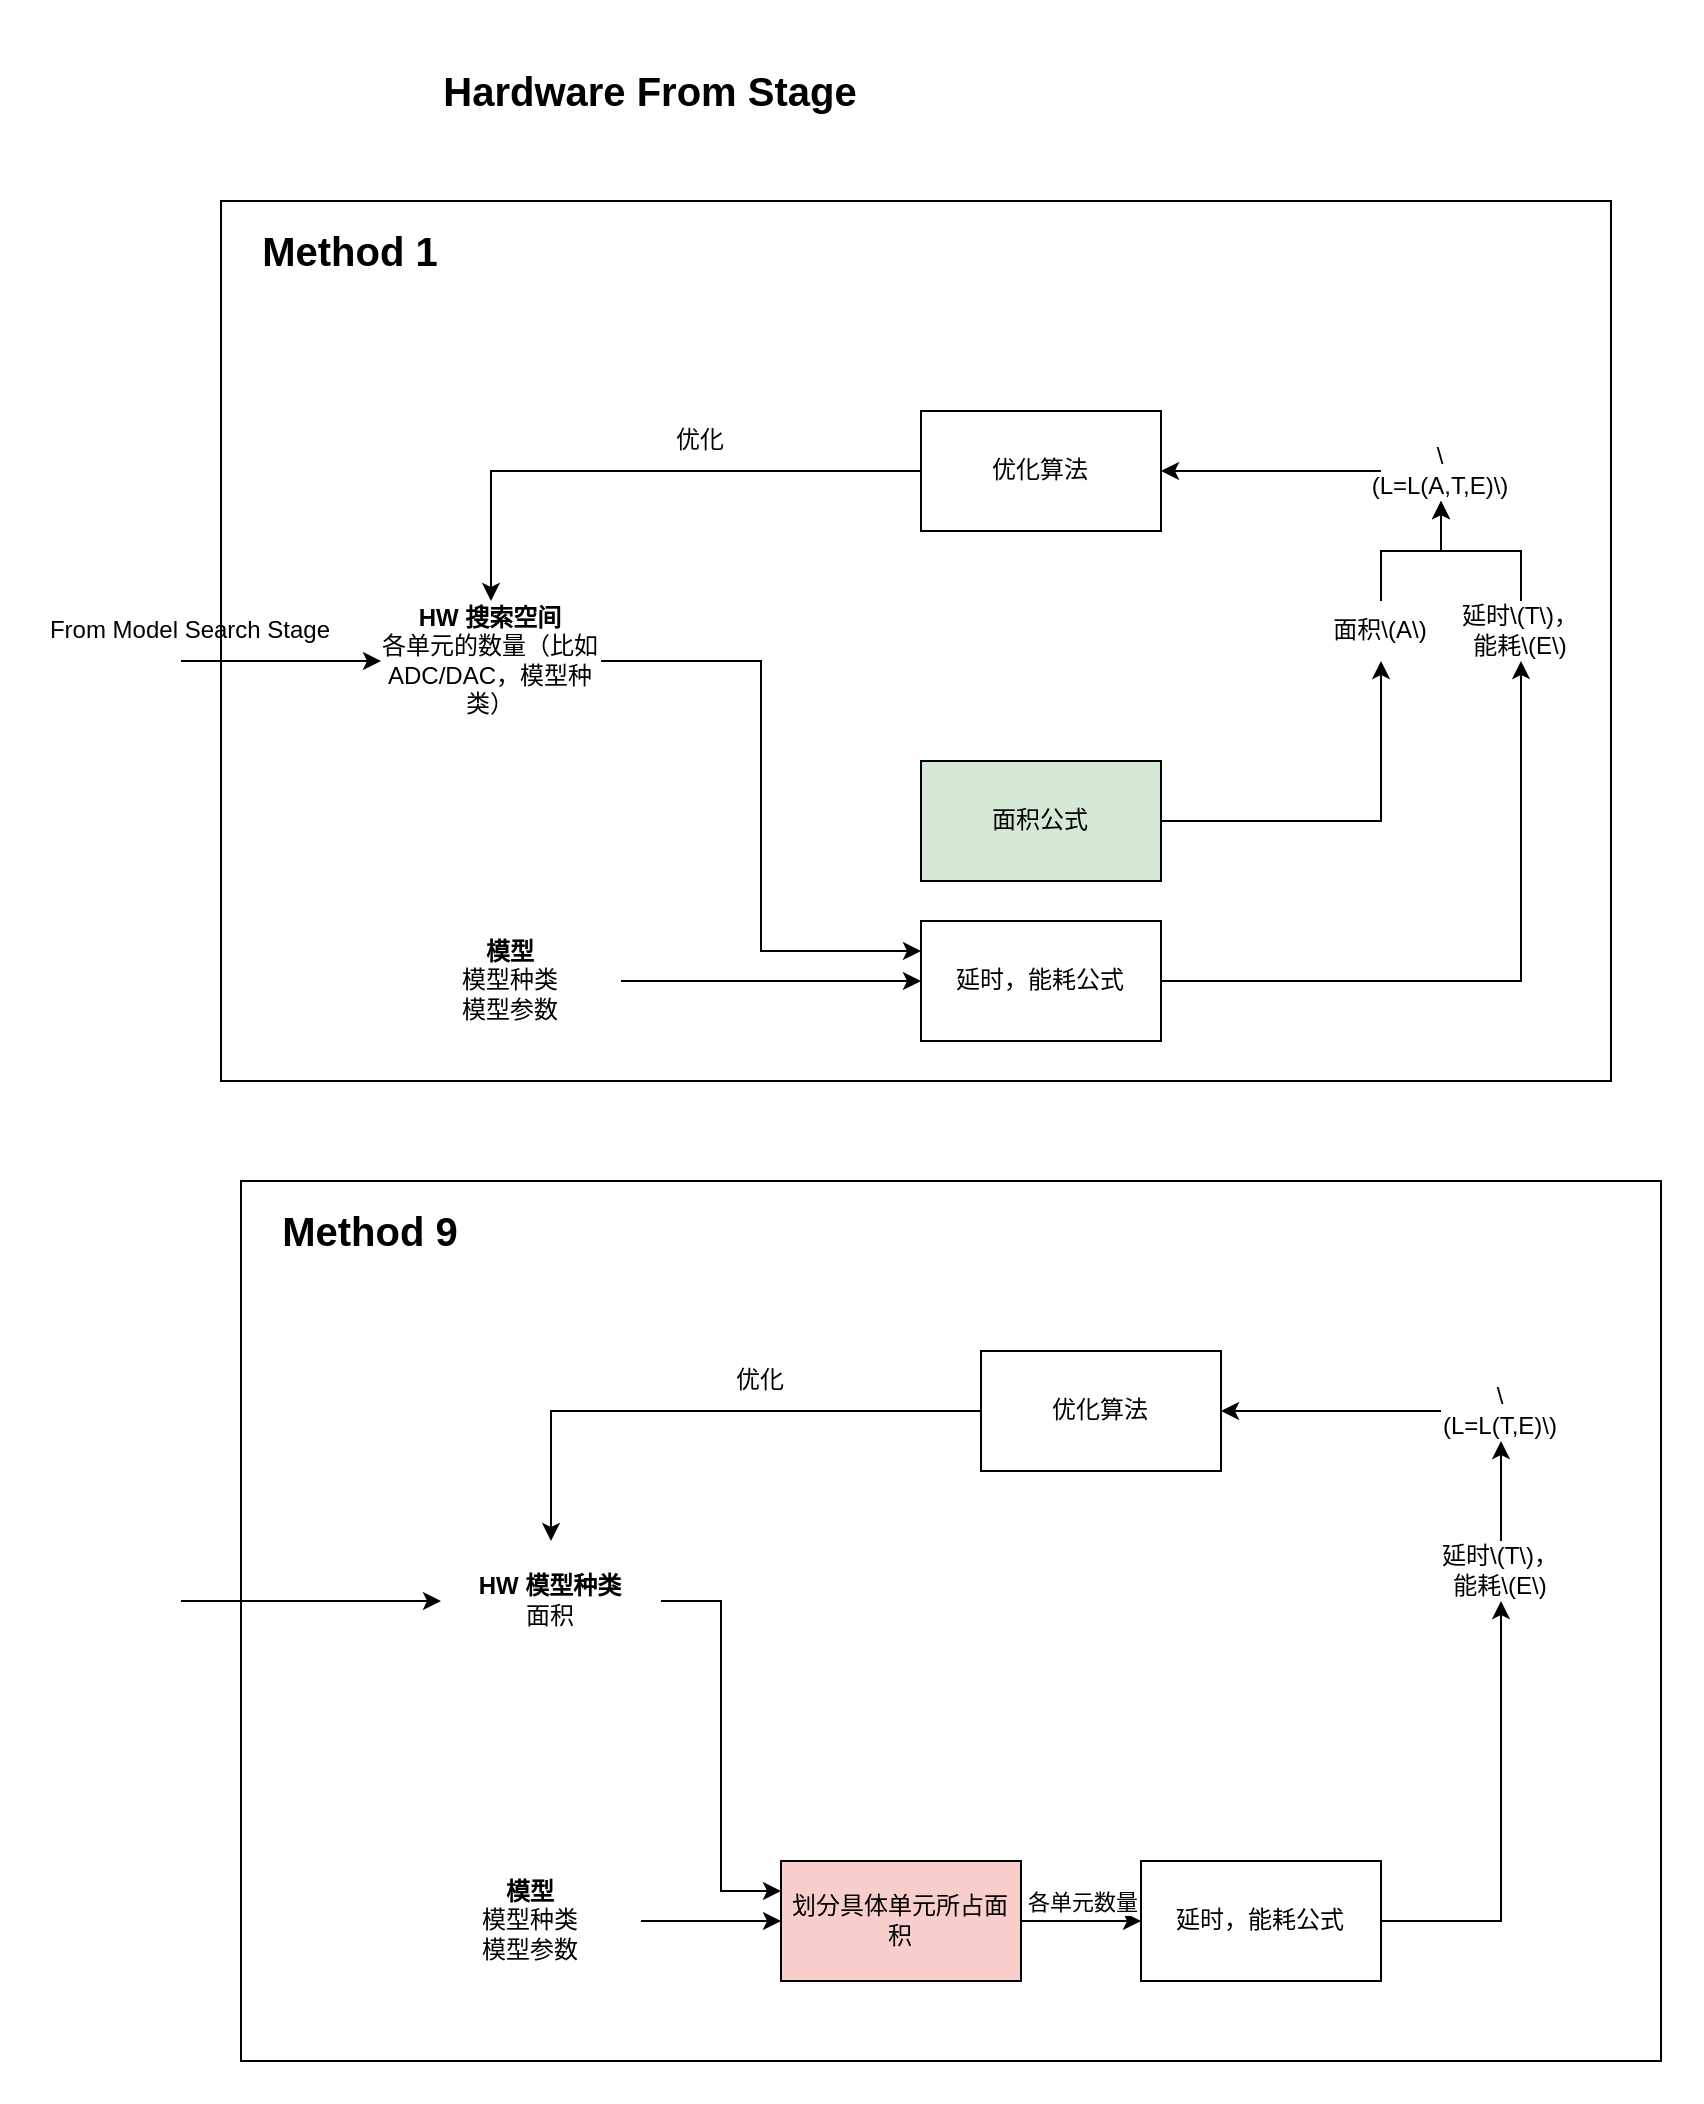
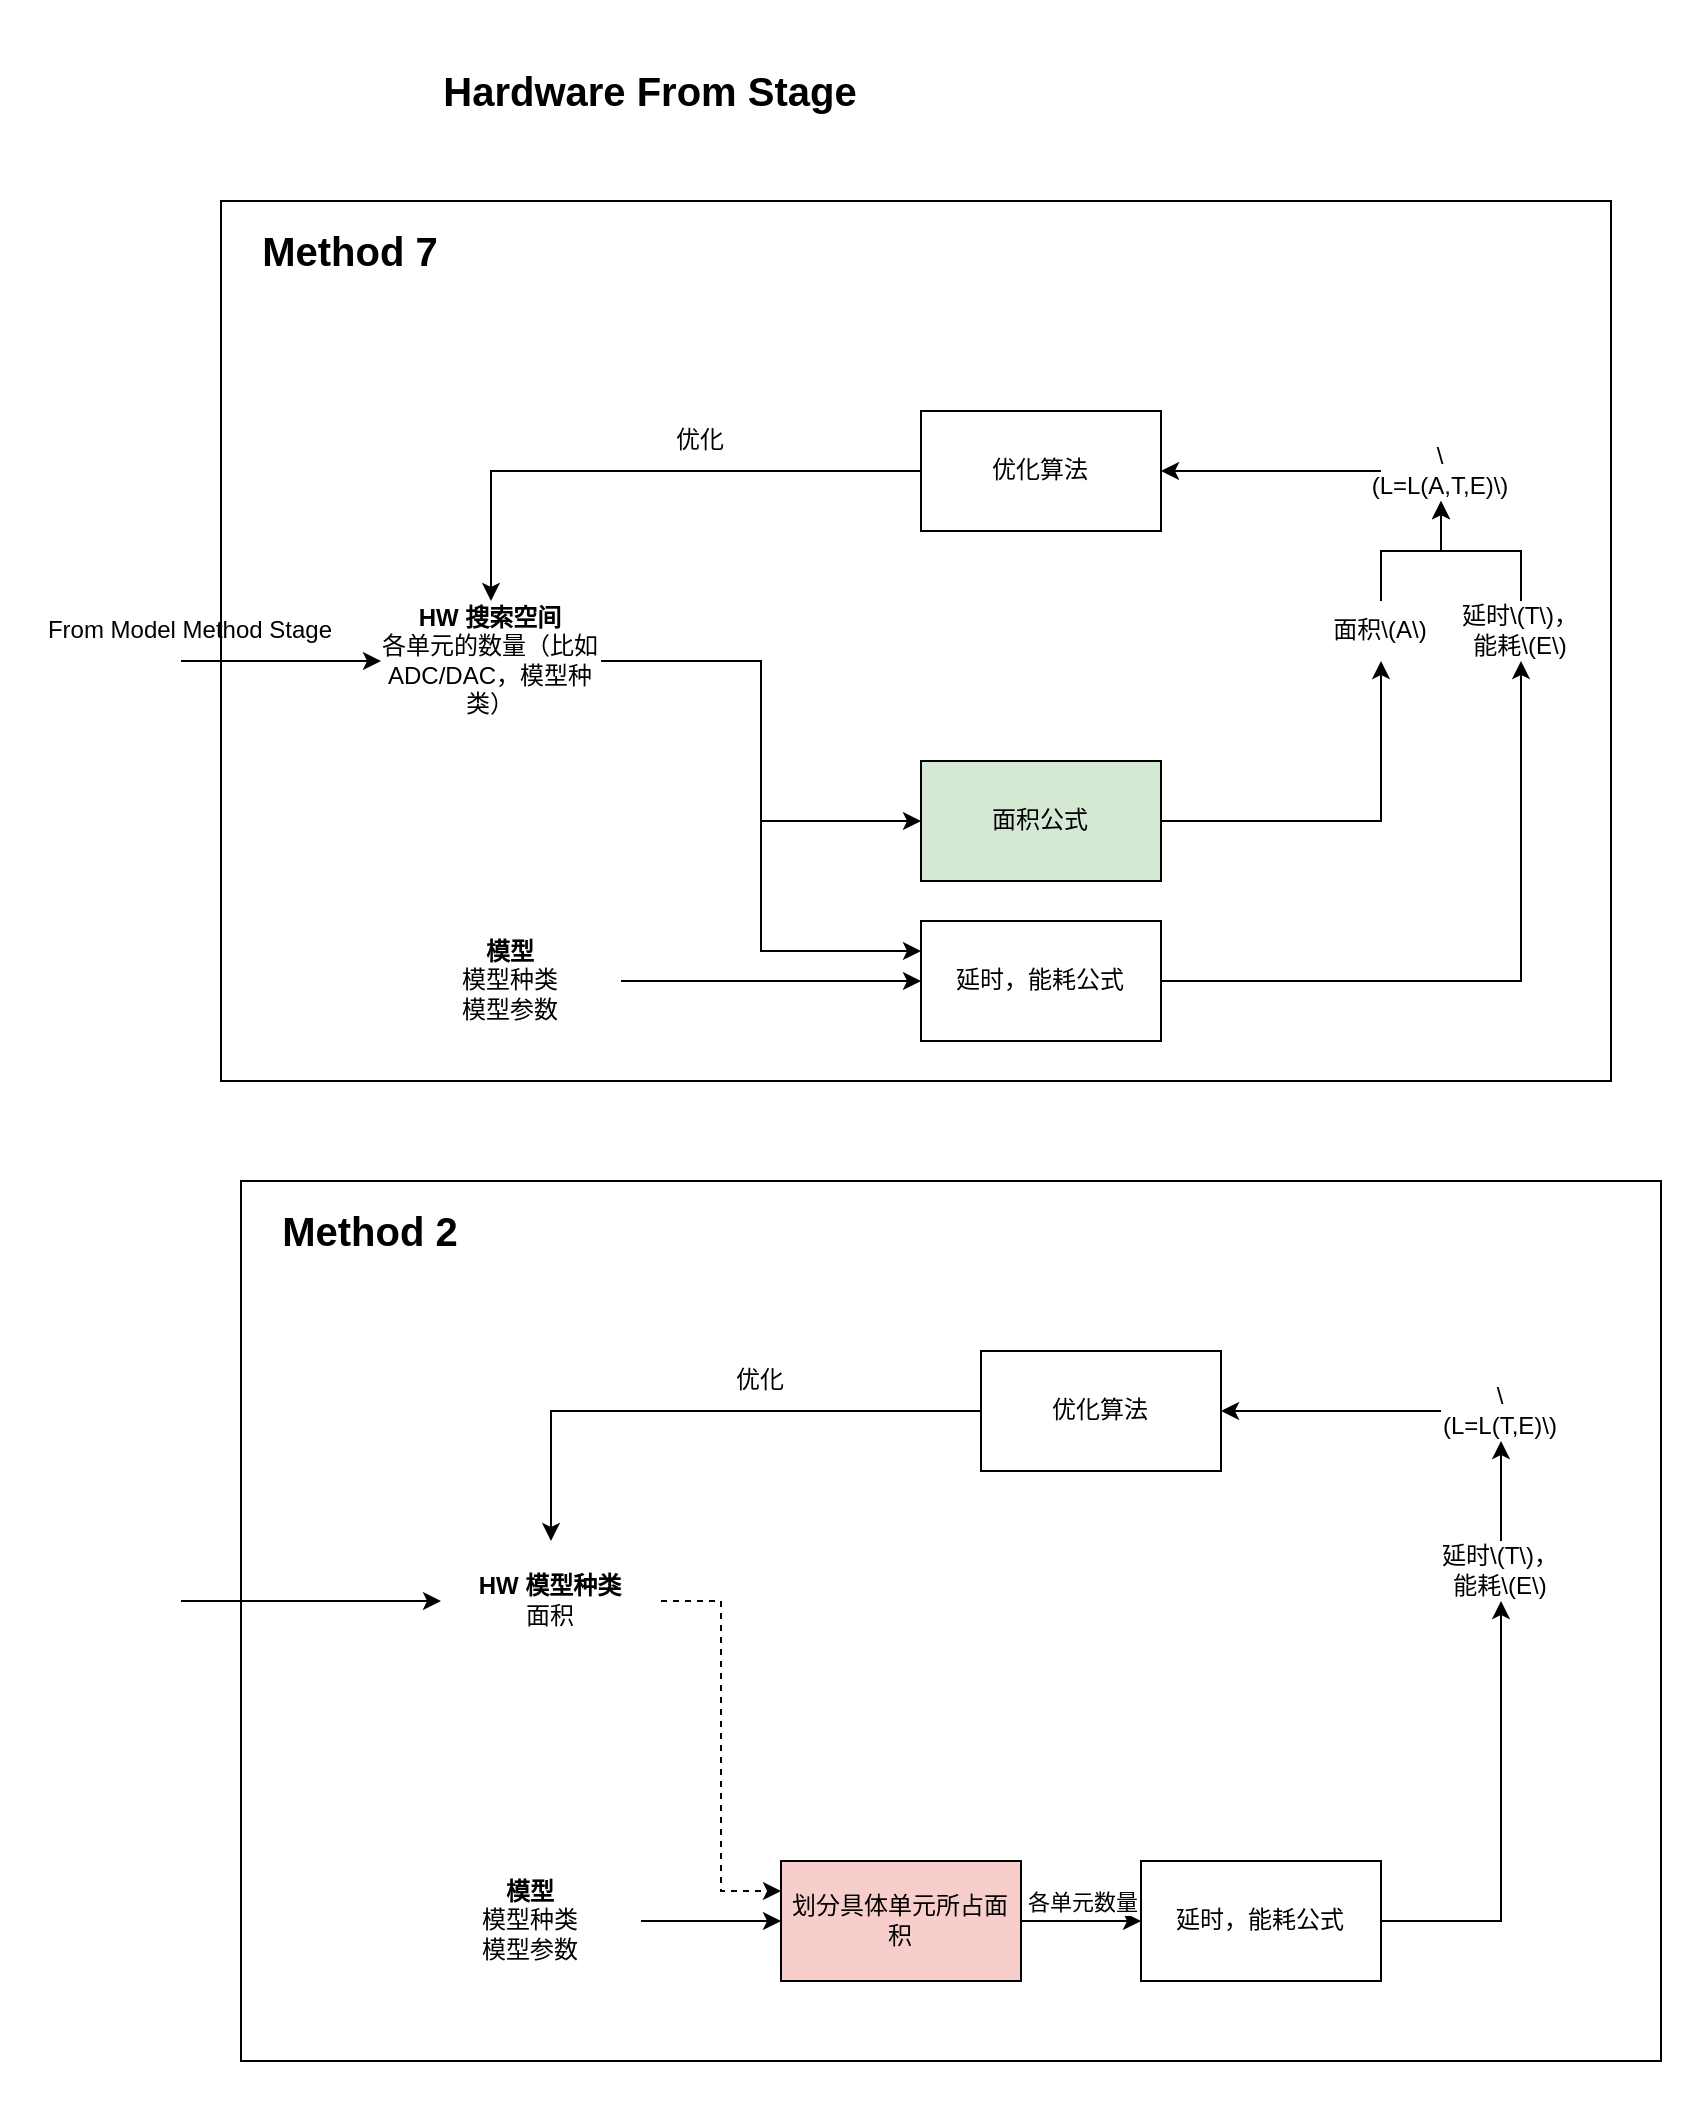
- <mxCell id="22" value="&lt;font style=&quot;font-size: 20px;&quot;&gt;&lt;b&gt;Method 1&lt;/b&gt;&lt;/font&gt;" style="text;html=1;strokeColor=none;fillColor=none;align=center;verticalAlign=middle;whiteSpace=wrap;rounded=0;" vertex="1" parent="1"><mxGeometry x="110" y="100" width="130" height="50" as="geometry" /></mxCell>
+ <mxCell id="22" value="&lt;font style=&quot;font-size: 20px;&quot;&gt;&lt;b&gt;Method 7&lt;/b&gt;&lt;/font&gt;" style="text;html=1;strokeColor=none;fillColor=none;align=center;verticalAlign=middle;whiteSpace=wrap;rounded=0;" vertex="1" parent="1"><mxGeometry x="110" y="100" width="130" height="50" as="geometry" /></mxCell>
- <mxCell id="25" value="From Model Search Stage" style="text;html=1;strokeColor=none;fillColor=none;align=center;verticalAlign=middle;whiteSpace=wrap;rounded=0;" vertex="1" parent="1"><mxGeometry x="20" y="300" width="150" height="30" as="geometry" /></mxCell>
+ <mxCell id="25" value="From Model Method Stage" style="text;html=1;strokeColor=none;fillColor=none;align=center;verticalAlign=middle;whiteSpace=wrap;rounded=0;" vertex="1" parent="1"><mxGeometry x="20" y="300" width="150" height="30" as="geometry" /></mxCell>
+ <mxCell id="8" style="edgeStyle=orthogonalEdgeStyle;rounded=0;orthogonalLoop=1;jettySize=auto;html=1;entryX=0;entryY=0.5;entryDx=0;entryDy=0;" edge="1" parent="1" source="10" target="5"><mxGeometry relative="1" as="geometry" /></mxCell>
- <mxCell id="39" value="&lt;font style=&quot;font-size: 20px;&quot;&gt;&lt;b&gt;Method 9&lt;/b&gt;&lt;/font&gt;" style="text;html=1;strokeColor=none;fillColor=none;align=center;verticalAlign=middle;whiteSpace=wrap;rounded=0;" vertex="1" parent="1"><mxGeometry x="120" y="590" width="130" height="50" as="geometry" /></mxCell>
+ <mxCell id="39" value="&lt;font style=&quot;font-size: 20px;&quot;&gt;&lt;b&gt;Method 2&lt;/b&gt;&lt;/font&gt;" style="text;html=1;strokeColor=none;fillColor=none;align=center;verticalAlign=middle;whiteSpace=wrap;rounded=0;" vertex="1" parent="1"><mxGeometry x="120" y="590" width="130" height="50" as="geometry" /></mxCell>
- <mxCell id="28" style="edgeStyle=orthogonalEdgeStyle;rounded=0;orthogonalLoop=1;jettySize=auto;html=1;entryX=0;entryY=0.25;entryDx=0;entryDy=0;" edge="1" parent="1" source="29" target="43"><mxGeometry relative="1" as="geometry" /></mxCell>
+ <mxCell id="28" style="edgeStyle=orthogonalEdgeStyle;rounded=0;orthogonalLoop=1;jettySize=auto;html=1;entryX=0;entryY=0.25;entryDx=0;entryDy=0;dashed=1;" edge="1" parent="1" source="29" target="43"><mxGeometry relative="1" as="geometry" /></mxCell>
